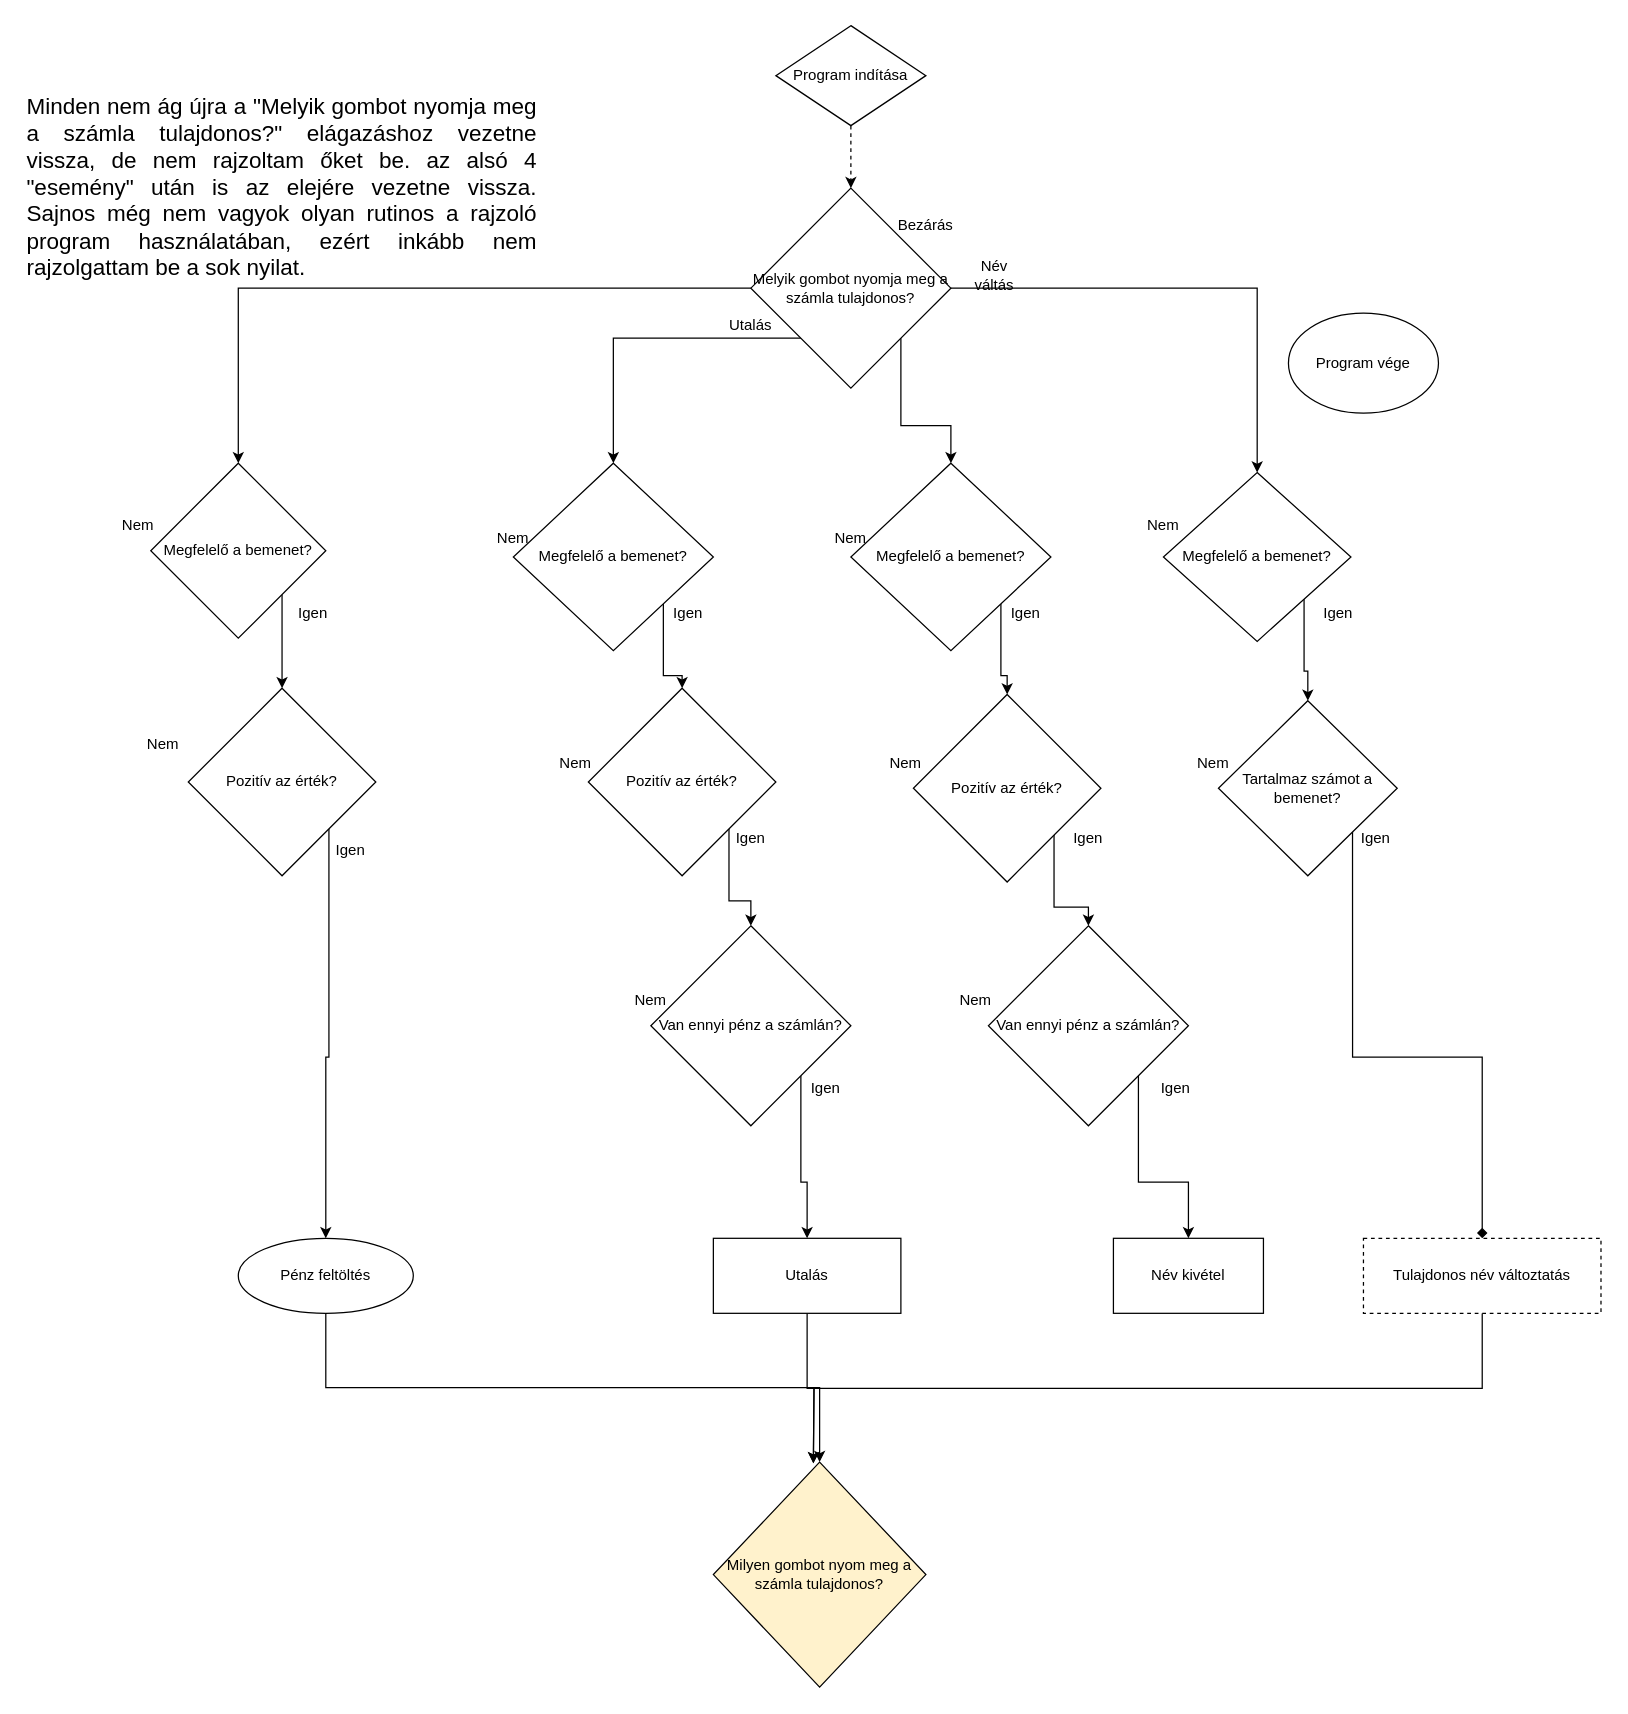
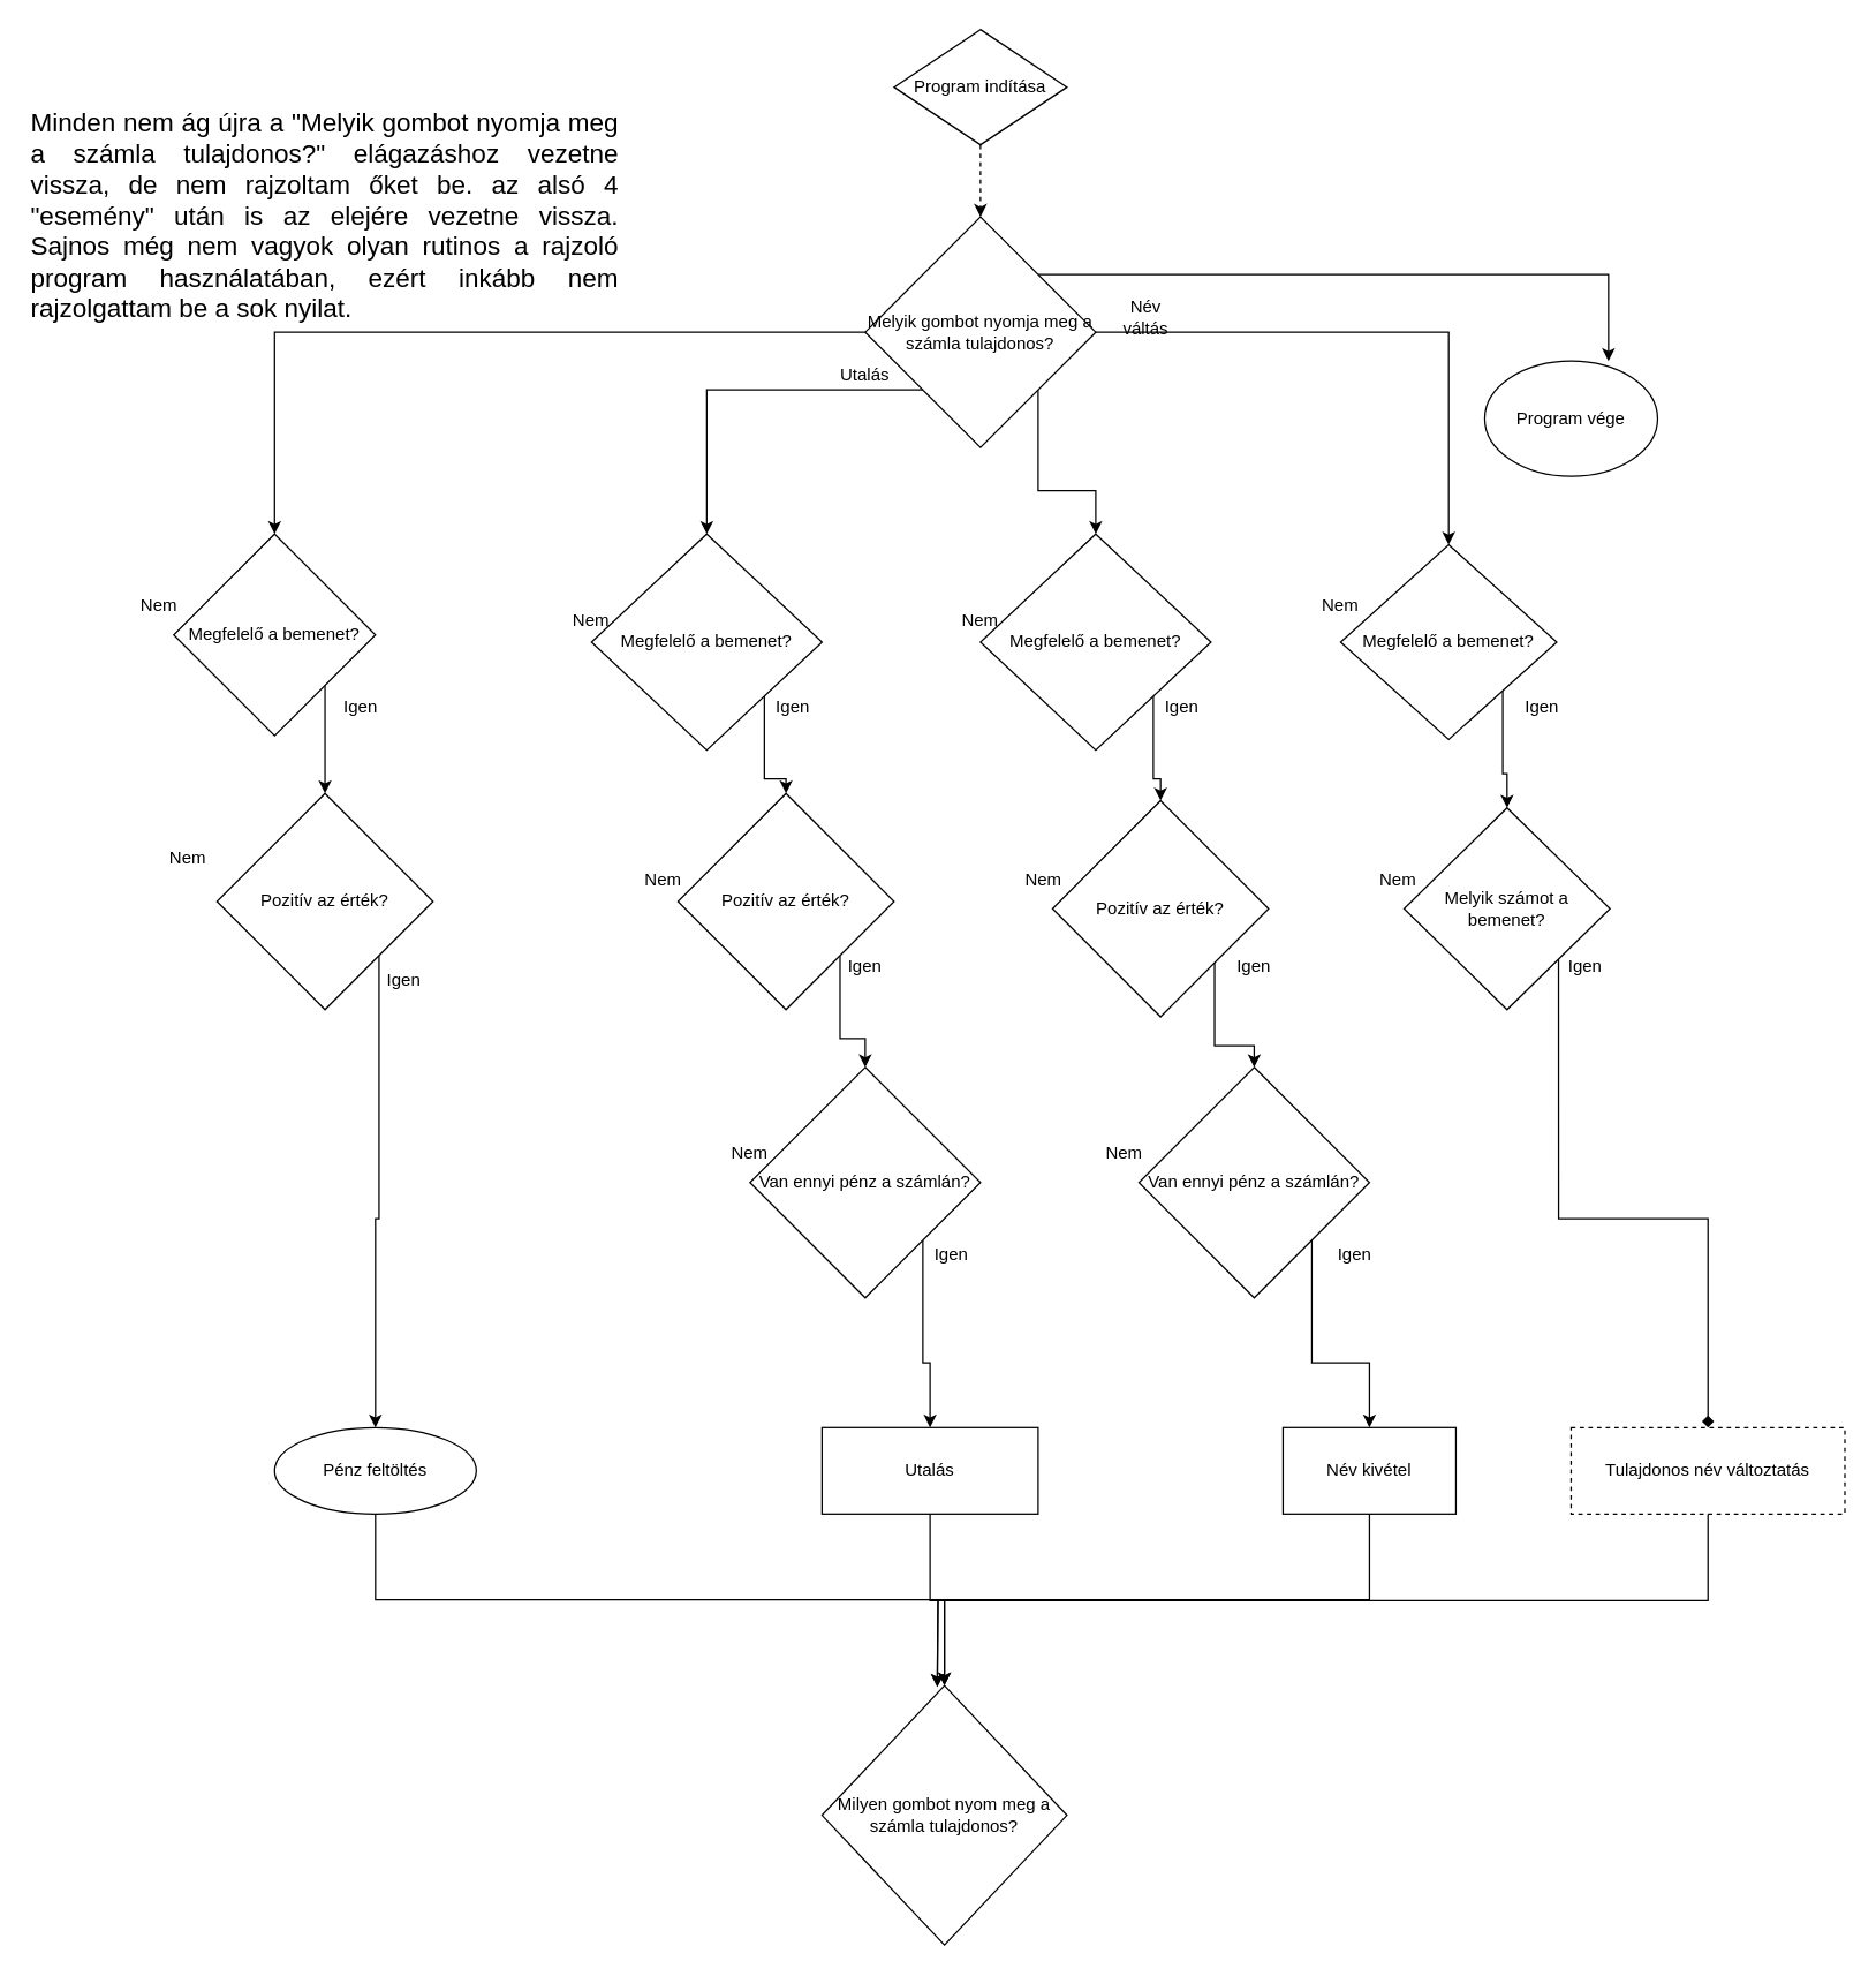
- <mxCell id="61" value="Bezárás" style="text;html=1;strokeColor=none;fillColor=none;align=center;verticalAlign=middle;whiteSpace=wrap;rounded=0;" vertex="1" parent="1"><mxGeometry x="720" y="170" width="40" height="20" as="geometry" /></mxCell>
+ <mxCell id="8" style="edgeStyle=orthogonalEdgeStyle;rounded=0;orthogonalLoop=1;jettySize=auto;html=1;exitX=1;exitY=0;exitDx=0;exitDy=0;entryX=0.716;entryY=0.002;entryDx=0;entryDy=0;entryPerimeter=0;" edge="1" parent="1" source="9" target="60"><mxGeometry relative="1" as="geometry" /></mxCell>
- <mxCell id="29" value="Tartalmaz számot a bemenet?" style="rhombus;whiteSpace=wrap;html=1;" vertex="1" parent="1"><mxGeometry x="974" y="560" width="143" height="140" as="geometry" /></mxCell>
+ <mxCell id="29" value="Melyik számot a bemenet?" style="rhombus;whiteSpace=wrap;html=1;" vertex="1" parent="1"><mxGeometry x="974" y="560" width="143" height="140" as="geometry" /></mxCell>
+ <mxCell id="34" style="edgeStyle=orthogonalEdgeStyle;rounded=0;orthogonalLoop=1;jettySize=auto;html=1;exitX=0.5;exitY=1;exitDx=0;exitDy=0;" edge="1" parent="1" source="35" target="62"><mxGeometry relative="1" as="geometry" /></mxCell>
- <mxCell id="62" value="Milyen gombot nyom meg a számla tulajdonos?" style="rhombus;whiteSpace=wrap;html=1;fillColor=#fff2cc;" vertex="1" parent="1"><mxGeometry x="570" y="1169" width="170" height="180" as="geometry" /></mxCell>
+ <mxCell id="62" value="Milyen gombot nyom meg a számla tulajdonos?" style="rhombus;whiteSpace=wrap;html=1;" vertex="1" parent="1"><mxGeometry x="570" y="1169" width="170" height="180" as="geometry" /></mxCell>
